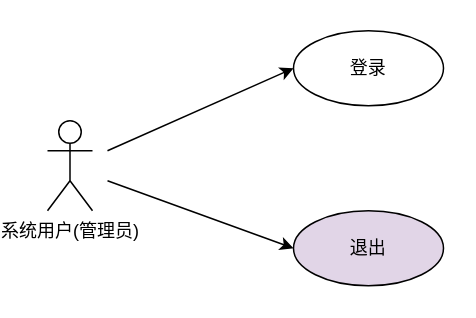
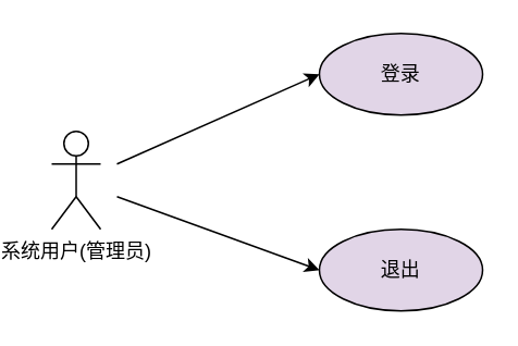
- <mxCell id="3" value="登录" style="ellipse;whiteSpace=wrap;html=1;" vertex="1" parent="1"><mxGeometry x="184" y="20" width="100" height="50" as="geometry" /></mxCell>
+ <mxCell id="3" value="登录" style="ellipse;whiteSpace=wrap;html=1;fillColor=#e1d5e7;" vertex="1" parent="1"><mxGeometry x="184" y="20" width="100" height="50" as="geometry" /></mxCell>
